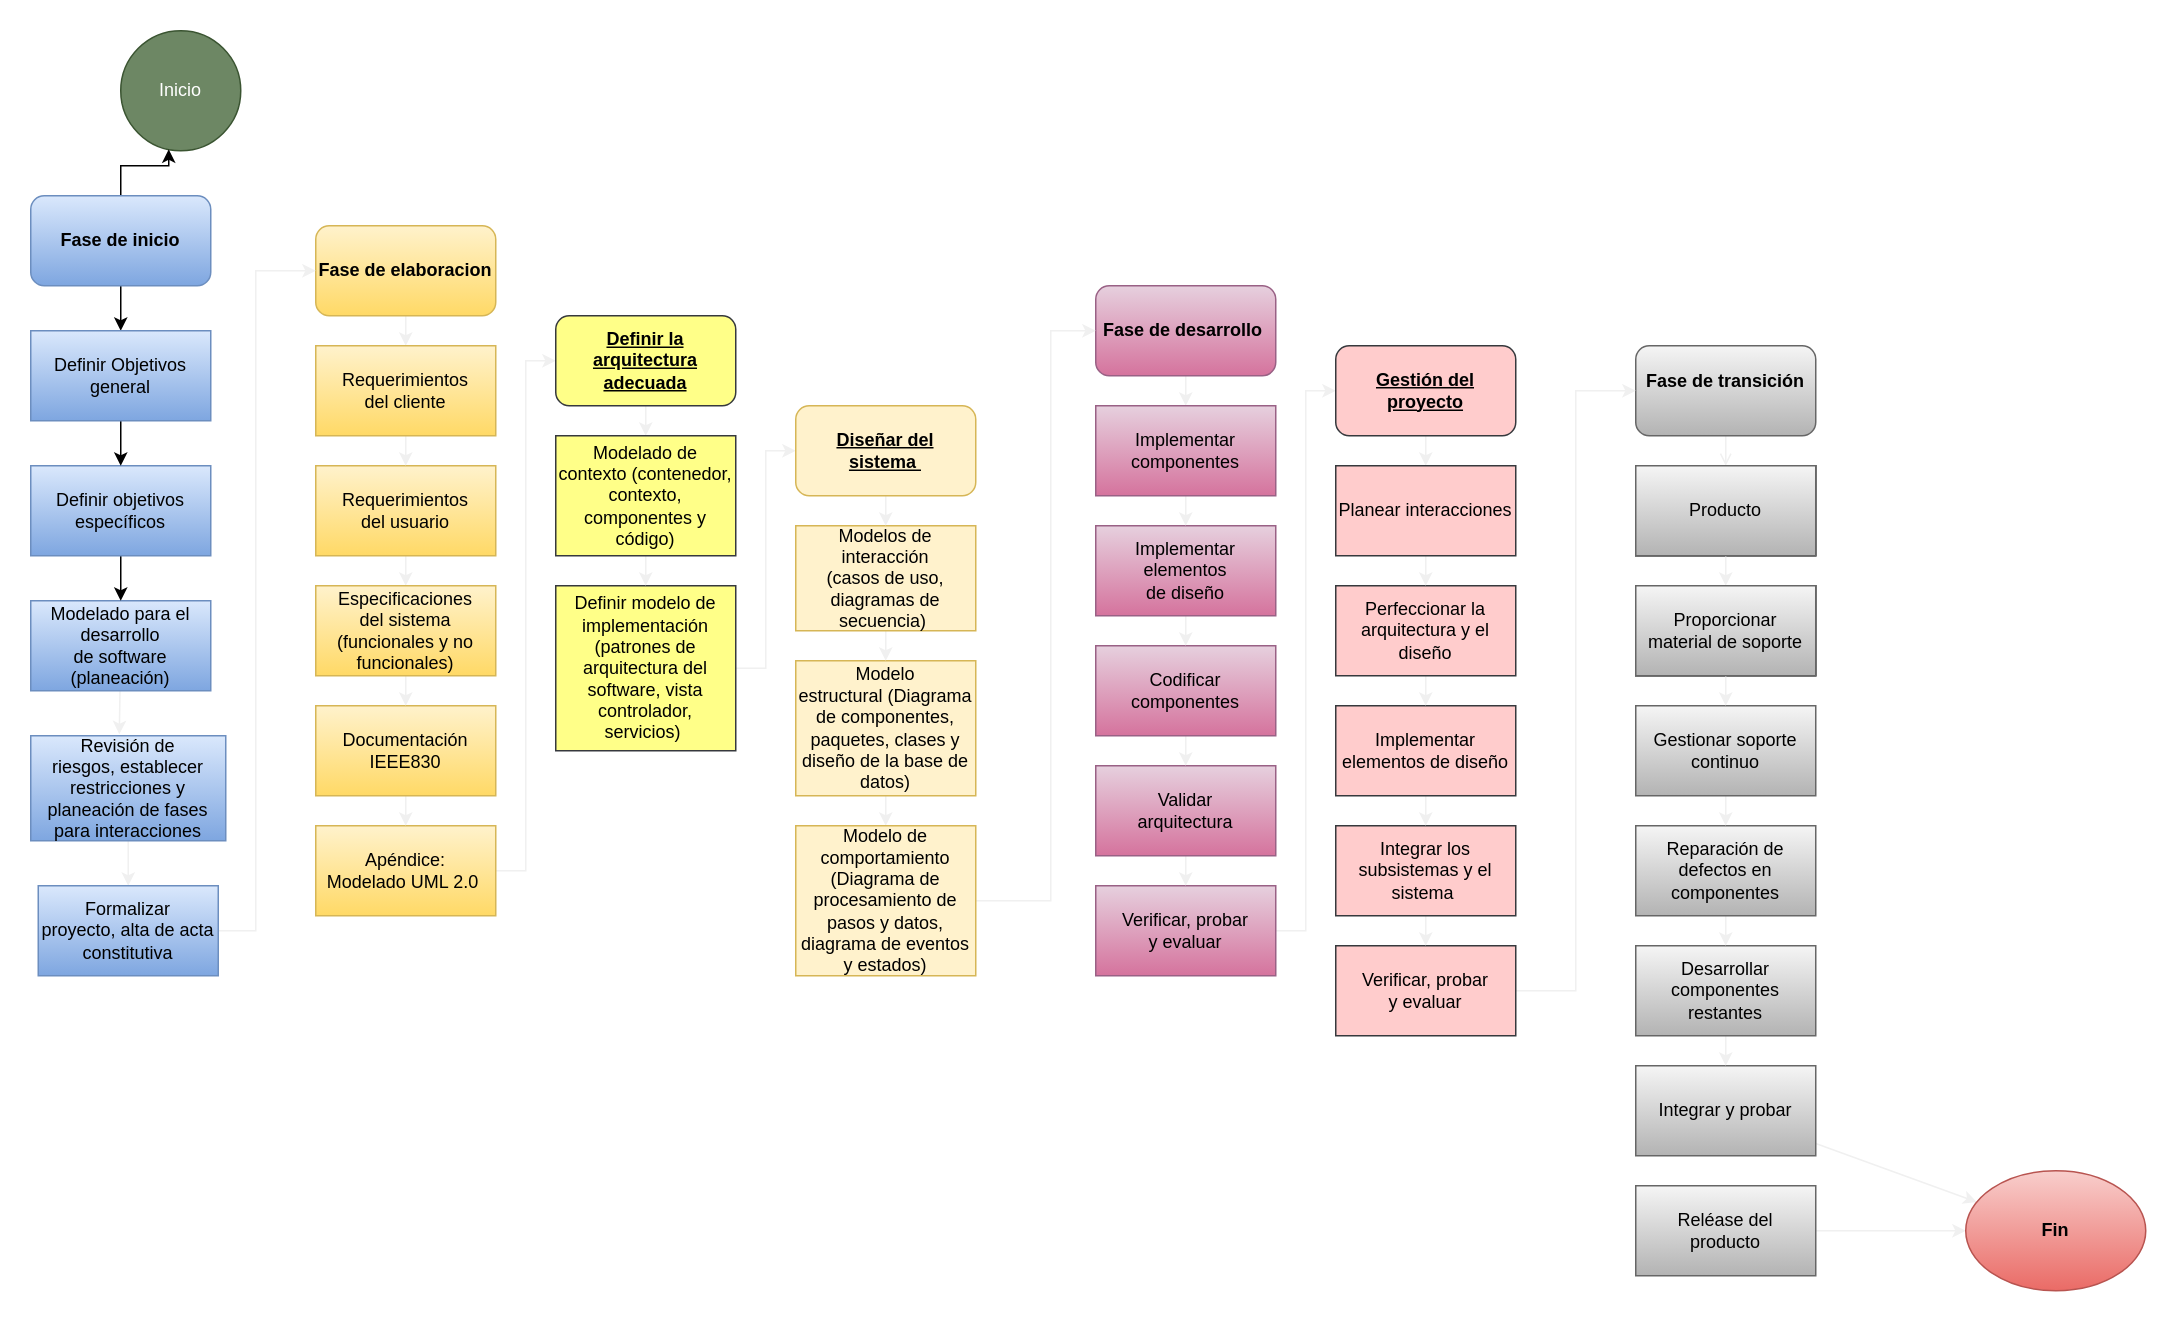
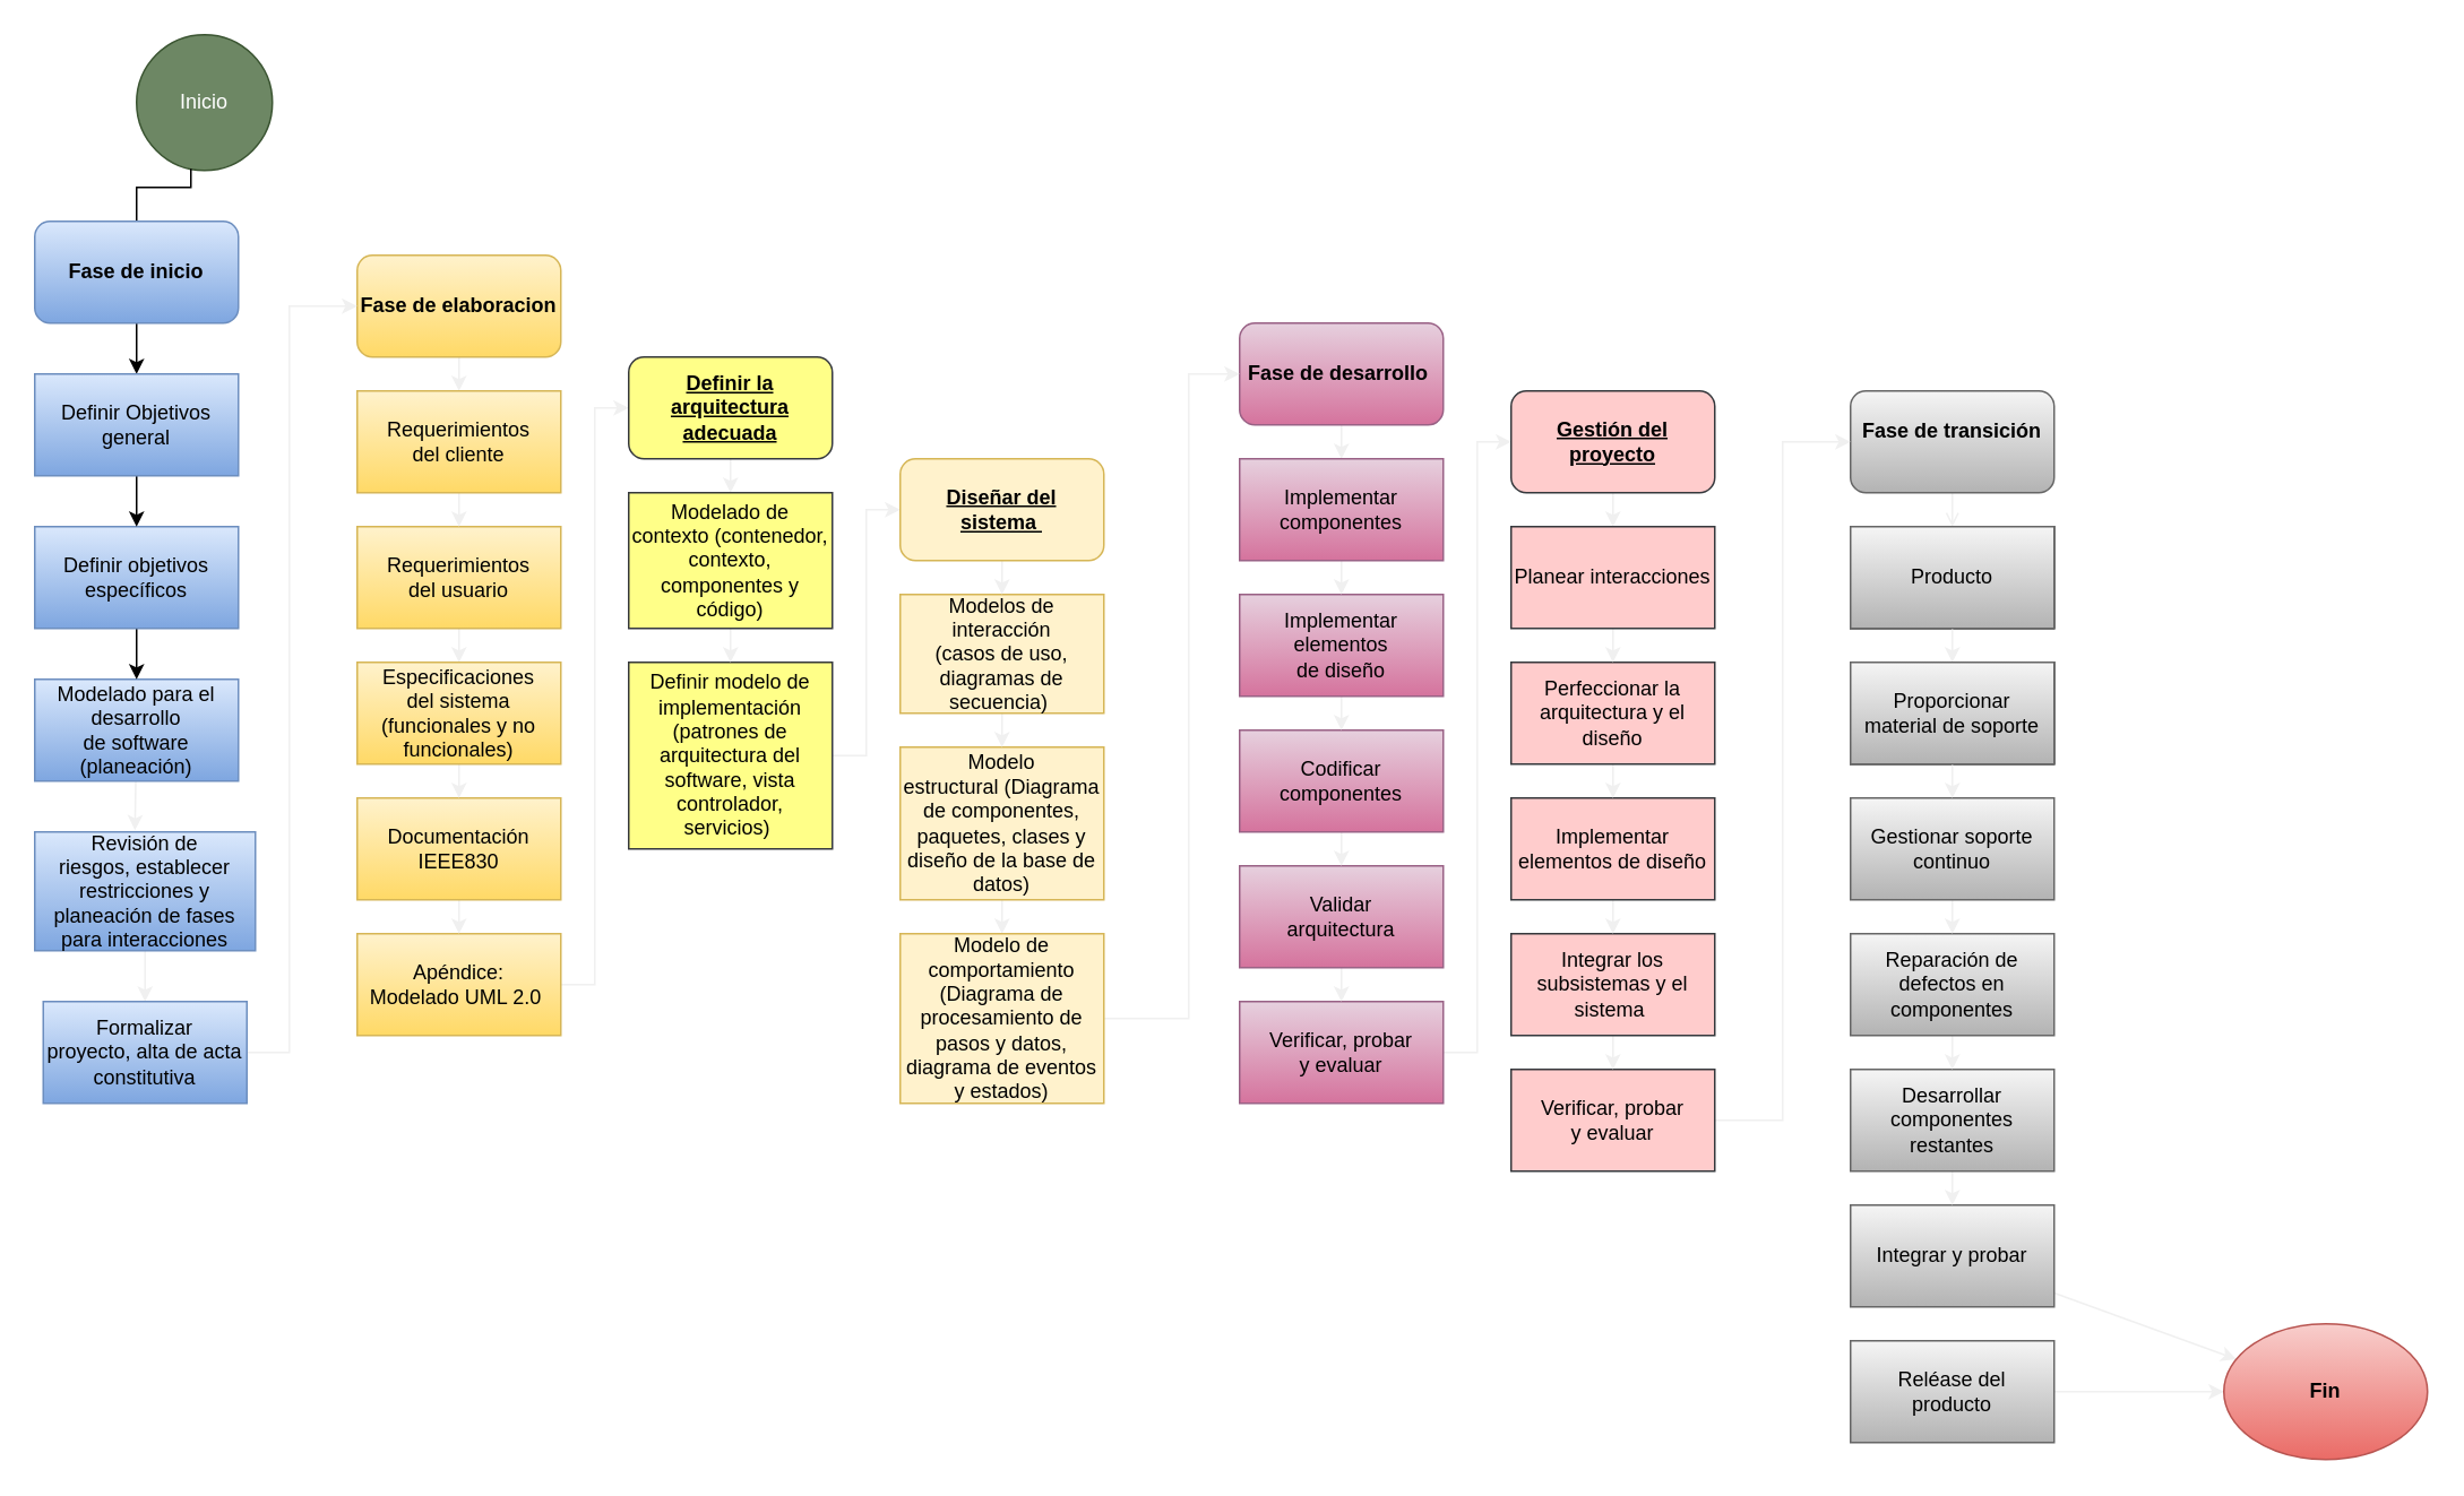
- <mxCell id="3" style="edgeStyle=orthogonalEdgeStyle;rounded=0;orthogonalLoop=1;jettySize=auto;html=1;entryX=0.4;entryY=0.988;entryDx=0;entryDy=0;entryPerimeter=0;" edge="1" parent="1" source="5" target="2"><mxGeometry relative="1" as="geometry"><mxPoint x="80" y="80" as="targetPoint" /></mxGeometry></mxCell>
+ <mxCell id="3" style="edgeStyle=orthogonalEdgeStyle;rounded=0;orthogonalLoop=1;jettySize=auto;html=1;entryX=0.4;entryY=0.988;entryDx=0;entryDy=0;entryPerimeter=0;endArrow=none;" edge="1" parent="1" source="5" target="2"><mxGeometry relative="1" as="geometry"><mxPoint x="80" y="80" as="targetPoint" /></mxGeometry></mxCell>
